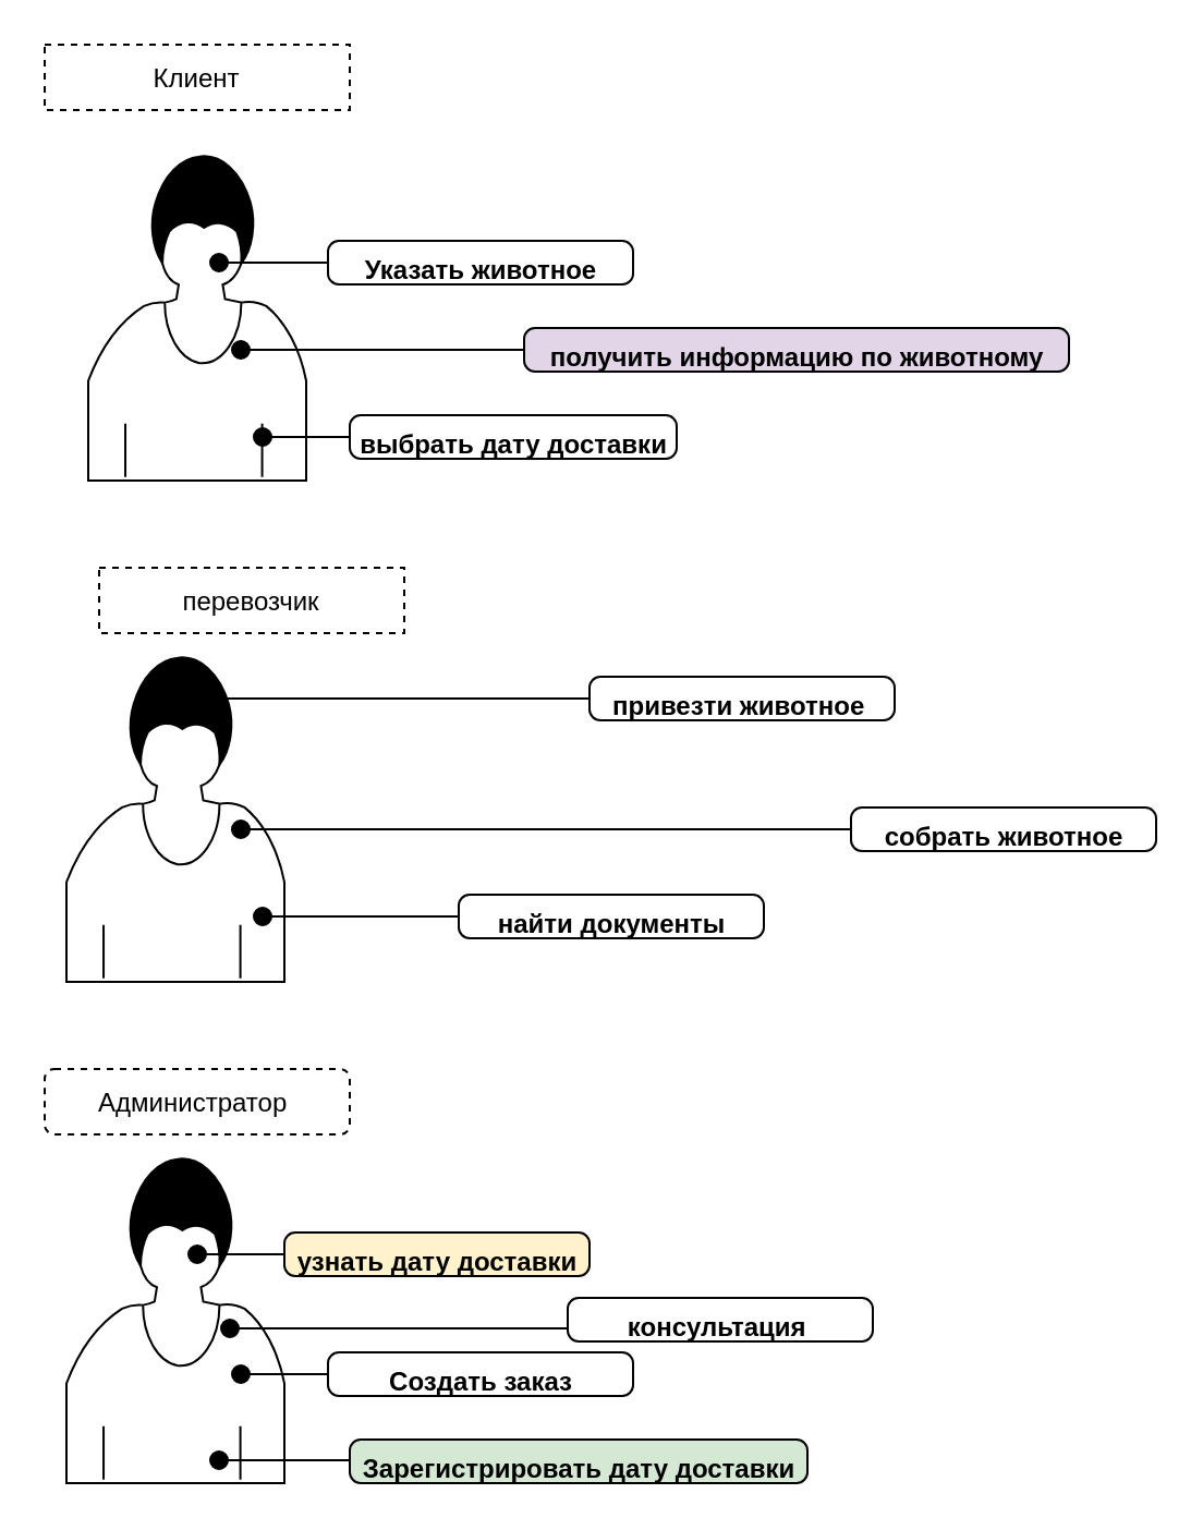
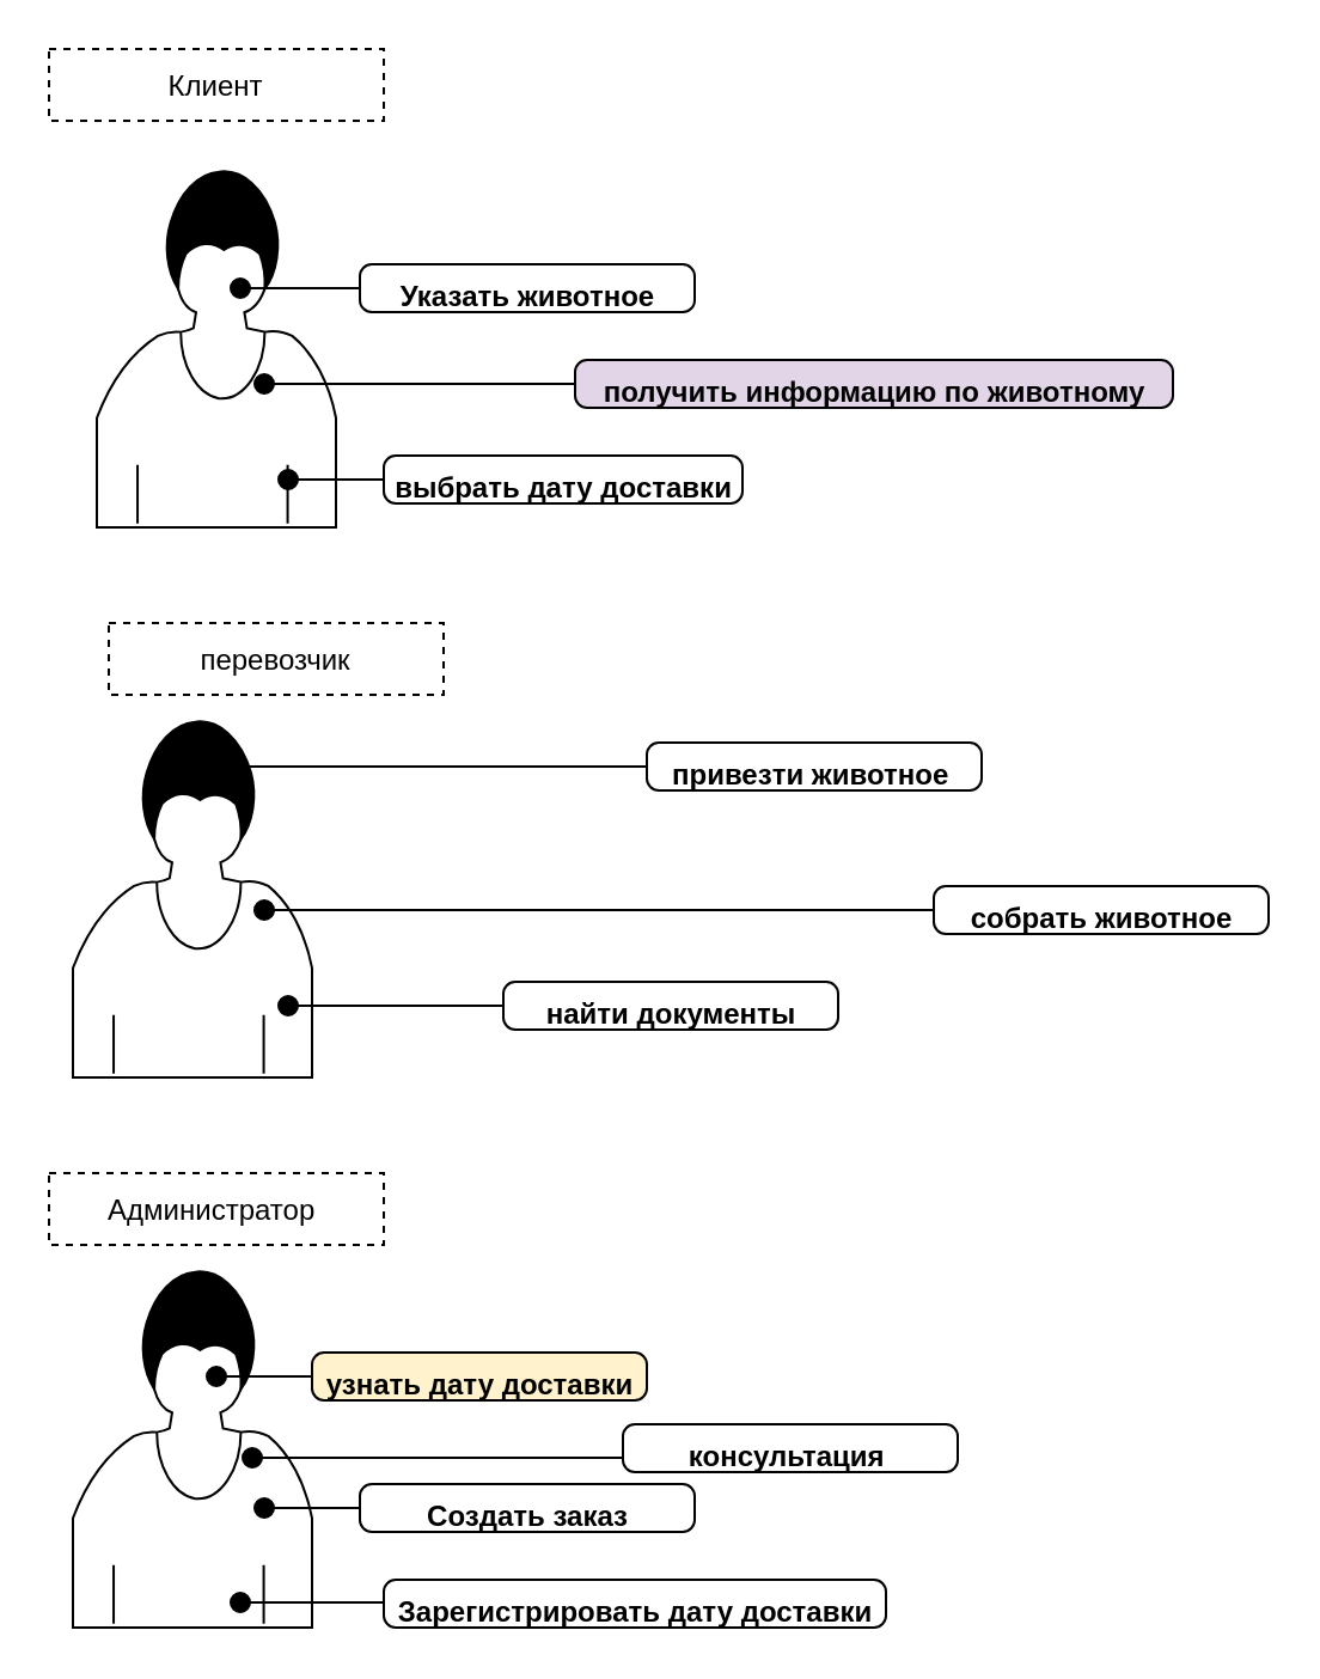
- <mxCell id="14" value="Администратор " style="fontStyle=0;dashed=1;rounded=1;" vertex="1" parent="1"><mxGeometry x="20" y="490" width="140" height="30" as="geometry" /></mxCell>
+ <mxCell id="14" value="Администратор " style="fontStyle=0;dashed=1;" vertex="1" parent="1"><mxGeometry x="20" y="490" width="140" height="30" as="geometry" /></mxCell>
- <mxCell id="20" value="Зарегистрировать дату доставки" style="html=1;align=center;verticalAlign=top;rounded=1;absoluteArcSize=1;arcSize=10;dashed=0;fontStyle=1;fillColor=#d5e8d4;" vertex="1" parent="1"><mxGeometry x="160" y="660" width="210" height="20" as="geometry" /></mxCell>
+ <mxCell id="20" value="Зарегистрировать дату доставки" style="html=1;align=center;verticalAlign=top;rounded=1;absoluteArcSize=1;arcSize=10;dashed=0;fontStyle=1" vertex="1" parent="1"><mxGeometry x="160" y="660" width="210" height="20" as="geometry" /></mxCell>
